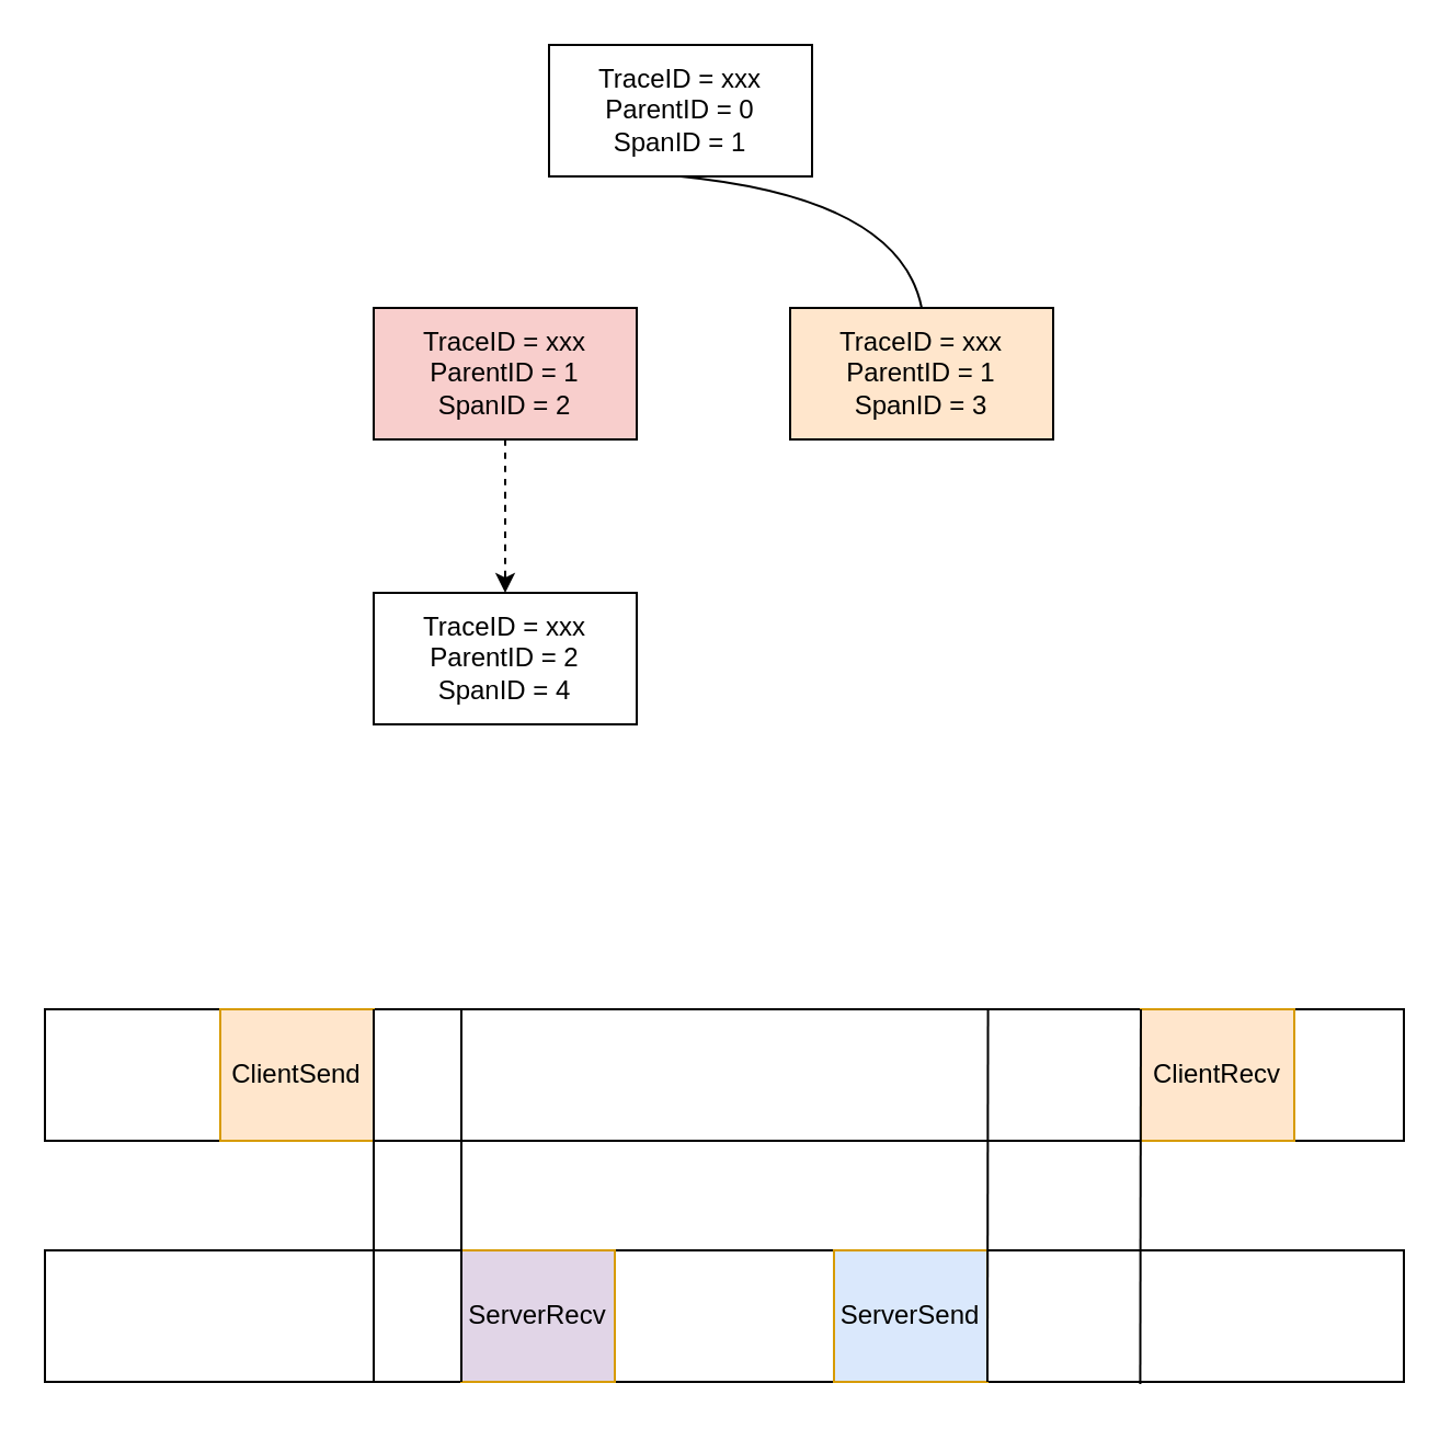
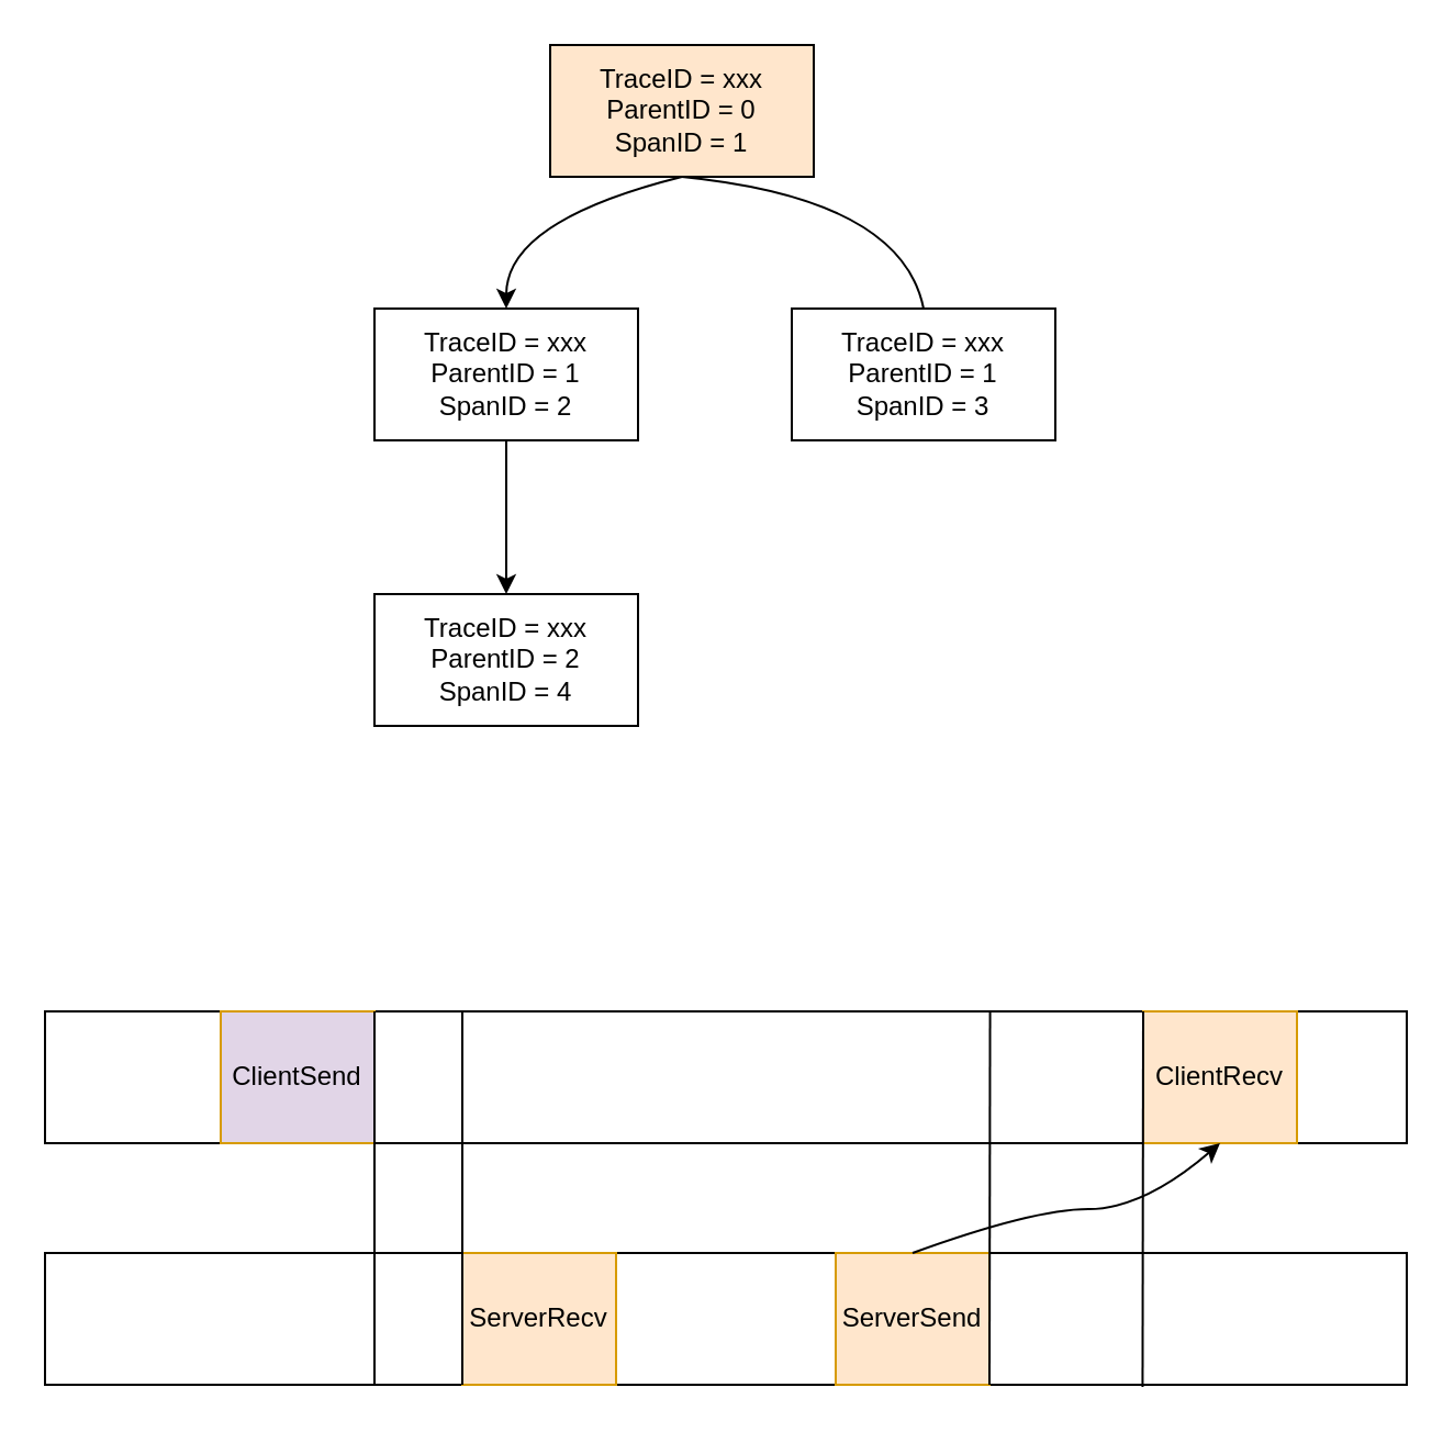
- <mxCell id="13" value="TraceID = xxx&lt;br&gt;ParentID = 0&lt;br&gt;SpanID = 1" style="rounded=0;whiteSpace=wrap;html=1;" vertex="1" parent="1"><mxGeometry x="250" y="20" width="120" height="60" as="geometry" /></mxCell>
+ <mxCell id="13" value="TraceID = xxx&lt;br&gt;ParentID = 0&lt;br&gt;SpanID = 1" style="rounded=0;whiteSpace=wrap;html=1;fillColor=#ffe6cc;" vertex="1" parent="1"><mxGeometry x="250" y="20" width="120" height="60" as="geometry" /></mxCell>
+ <mxCell id="17" value="" style="curved=1;endArrow=classic;html=1;rounded=0;exitX=0.5;exitY=1;exitDx=0;exitDy=0;entryX=0.5;entryY=0;entryDx=0;entryDy=0;" edge="1" parent="1" source="13" target="14"><mxGeometry width="50" height="50" relative="1" as="geometry"><mxPoint x="180" y="100" as="sourcePoint" /><mxPoint x="230" y="50" as="targetPoint" /><Array as="points"><mxPoint x="230" y="100" /></Array></mxGeometry></mxCell>
- <mxCell id="14" value="TraceID = xxx&lt;br&gt;ParentID = 1&lt;br&gt;SpanID = 2" style="rounded=0;whiteSpace=wrap;html=1;fillColor=#f8cecc;" vertex="1" parent="1"><mxGeometry x="170" y="140" width="120" height="60" as="geometry" /></mxCell>
+ <mxCell id="14" value="TraceID = xxx&lt;br&gt;ParentID = 1&lt;br&gt;SpanID = 2" style="rounded=0;whiteSpace=wrap;html=1;" vertex="1" parent="1"><mxGeometry x="170" y="140" width="120" height="60" as="geometry" /></mxCell>
- <mxCell id="15" value="TraceID = xxx&lt;br&gt;ParentID = 1&lt;br&gt;SpanID = 3" style="rounded=0;whiteSpace=wrap;html=1;fillColor=#ffe6cc;" vertex="1" parent="1"><mxGeometry x="360" y="140" width="120" height="60" as="geometry" /></mxCell>
+ <mxCell id="15" value="TraceID = xxx&lt;br&gt;ParentID = 1&lt;br&gt;SpanID = 3" style="rounded=0;whiteSpace=wrap;html=1;" vertex="1" parent="1"><mxGeometry x="360" y="140" width="120" height="60" as="geometry" /></mxCell>
- <mxCell id="19" value="" style="curved=1;endArrow=classic;html=1;rounded=0;exitX=0.5;exitY=1;exitDx=0;exitDy=0;entryX=0.5;entryY=0;entryDx=0;entryDy=0;dashed=1;" edge="1" parent="1" source="14" target="16"><mxGeometry width="50" height="50" relative="1" as="geometry"><mxPoint x="330" y="310" as="sourcePoint" /><mxPoint x="380" y="260" as="targetPoint" /><Array as="points"><mxPoint x="230" y="220" /></Array></mxGeometry></mxCell>
+ <mxCell id="19" value="" style="curved=1;endArrow=classic;html=1;rounded=0;exitX=0.5;exitY=1;exitDx=0;exitDy=0;entryX=0.5;entryY=0;entryDx=0;entryDy=0;" edge="1" parent="1" source="14" target="16"><mxGeometry width="50" height="50" relative="1" as="geometry"><mxPoint x="330" y="310" as="sourcePoint" /><mxPoint x="380" y="260" as="targetPoint" /><Array as="points"><mxPoint x="230" y="220" /></Array></mxGeometry></mxCell>
- <mxCell id="3" value="ClientSend" style="rounded=0;whiteSpace=wrap;html=1;fillColor=#ffe6cc;strokeColor=#d79b00;" vertex="1" parent="1"><mxGeometry x="100" y="460" width="70" height="60" as="geometry" /></mxCell>
+ <mxCell id="3" value="ClientSend" style="rounded=0;whiteSpace=wrap;html=1;fillColor=#e1d5e7;strokeColor=#d79b00;" vertex="1" parent="1"><mxGeometry x="100" y="460" width="70" height="60" as="geometry" /></mxCell>
+ <mxCell id="12" value="" style="curved=1;endArrow=classic;html=1;rounded=0;exitX=0.5;exitY=0;exitDx=0;exitDy=0;entryX=0.5;entryY=1;entryDx=0;entryDy=0;" edge="1" parent="1" source="7" target="4"><mxGeometry width="50" height="50" relative="1" as="geometry"><mxPoint x="310" y="510" as="sourcePoint" /><mxPoint x="360" y="460" as="targetPoint" /><Array as="points"><mxPoint x="470" y="550" /><mxPoint x="520" y="550" /></Array></mxGeometry></mxCell>
- <mxCell id="6" value="ServerRecv" style="rounded=0;whiteSpace=wrap;html=1;fillColor=#e1d5e7;strokeColor=#d79b00;" vertex="1" parent="1"><mxGeometry x="210" y="570" width="70" height="60" as="geometry" /></mxCell>
+ <mxCell id="6" value="ServerRecv" style="rounded=0;whiteSpace=wrap;html=1;fillColor=#ffe6cc;strokeColor=#d79b00;" vertex="1" parent="1"><mxGeometry x="210" y="570" width="70" height="60" as="geometry" /></mxCell>
- <mxCell id="7" value="ServerSend" style="rounded=0;whiteSpace=wrap;html=1;fillColor=#dae8fc;strokeColor=#d79b00;" vertex="1" parent="1"><mxGeometry x="380" y="570" width="70" height="60" as="geometry" /></mxCell>
+ <mxCell id="7" value="ServerSend" style="rounded=0;whiteSpace=wrap;html=1;fillColor=#ffe6cc;strokeColor=#d79b00;" vertex="1" parent="1"><mxGeometry x="380" y="570" width="70" height="60" as="geometry" /></mxCell>
